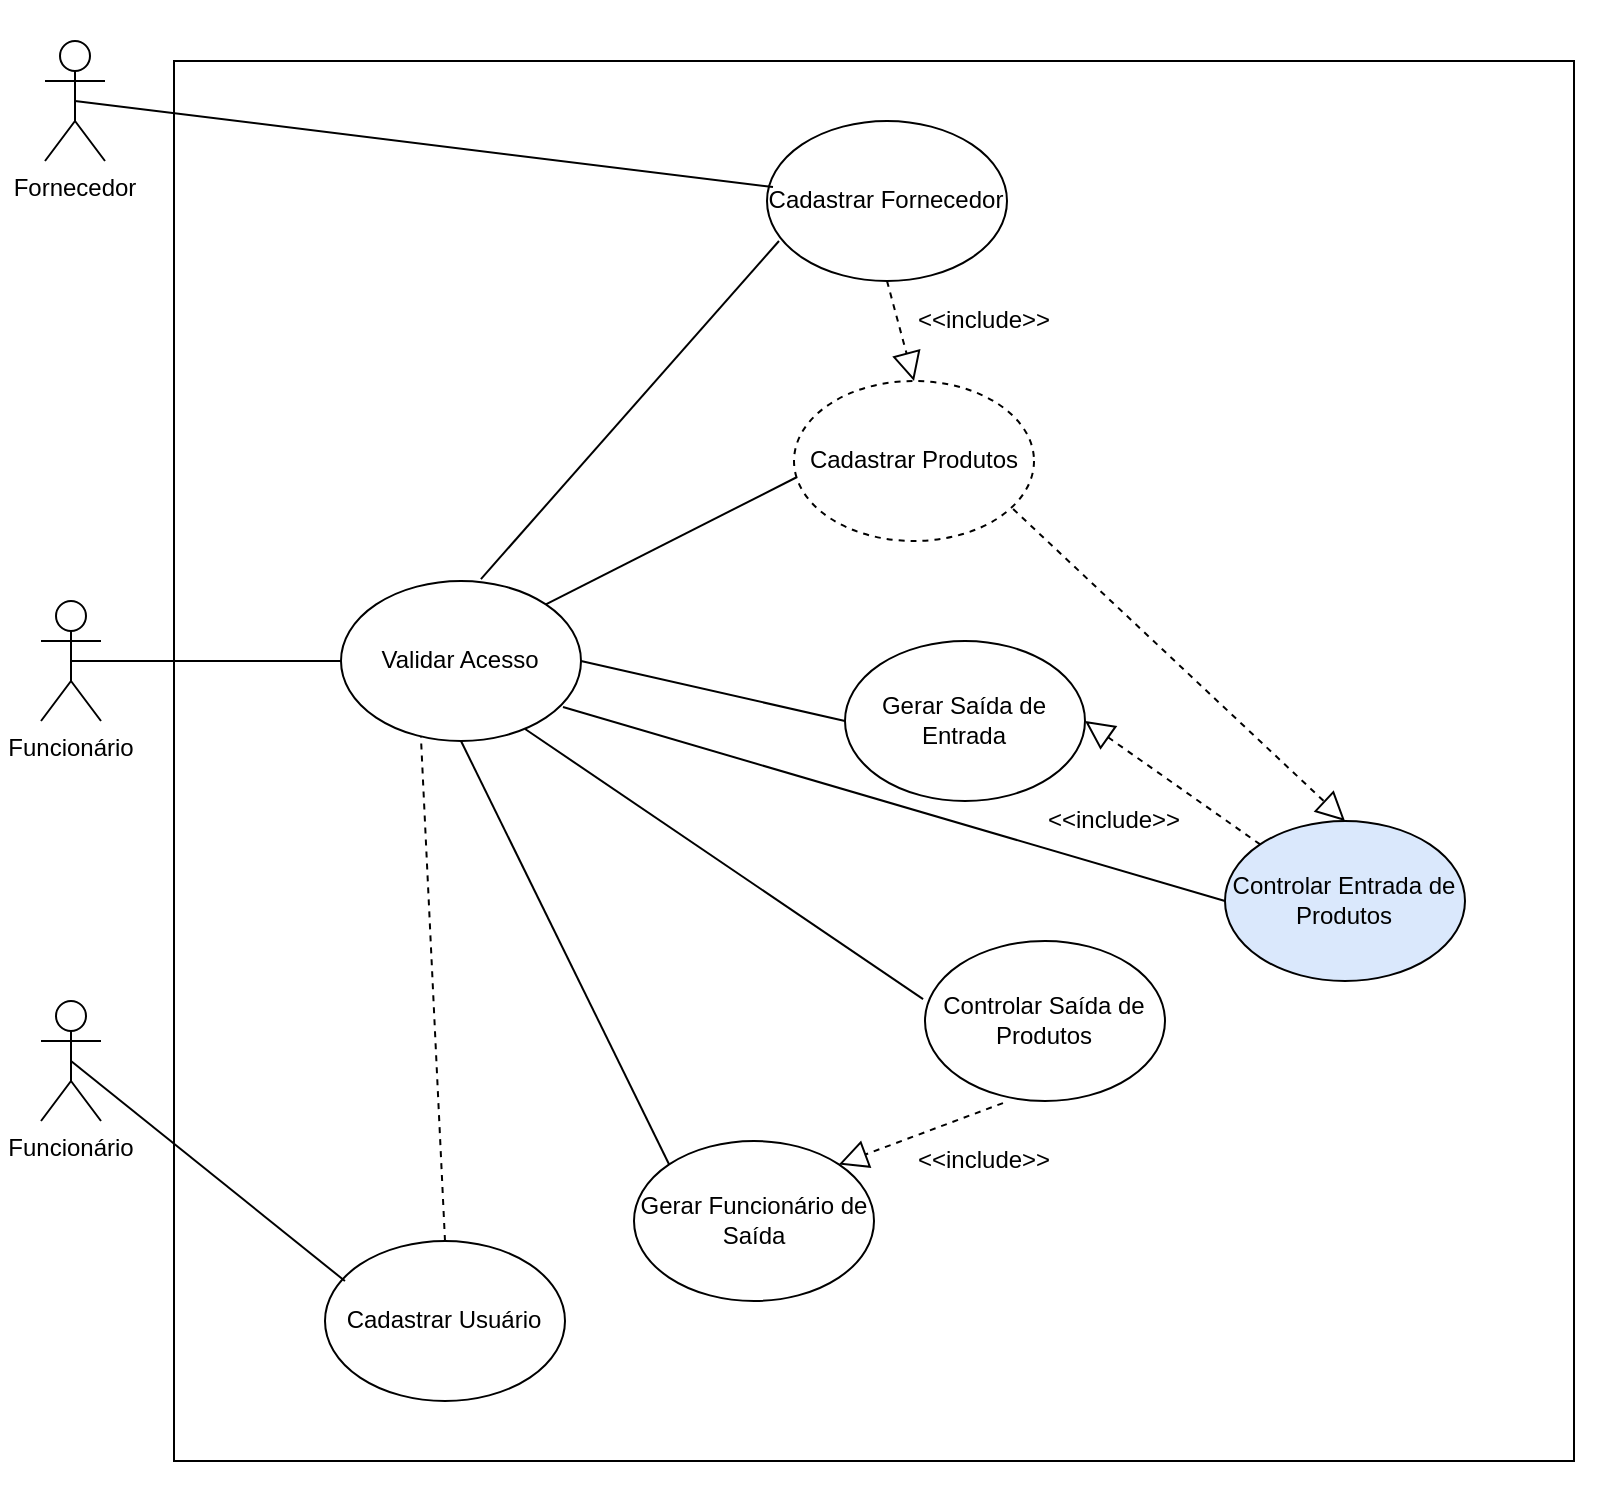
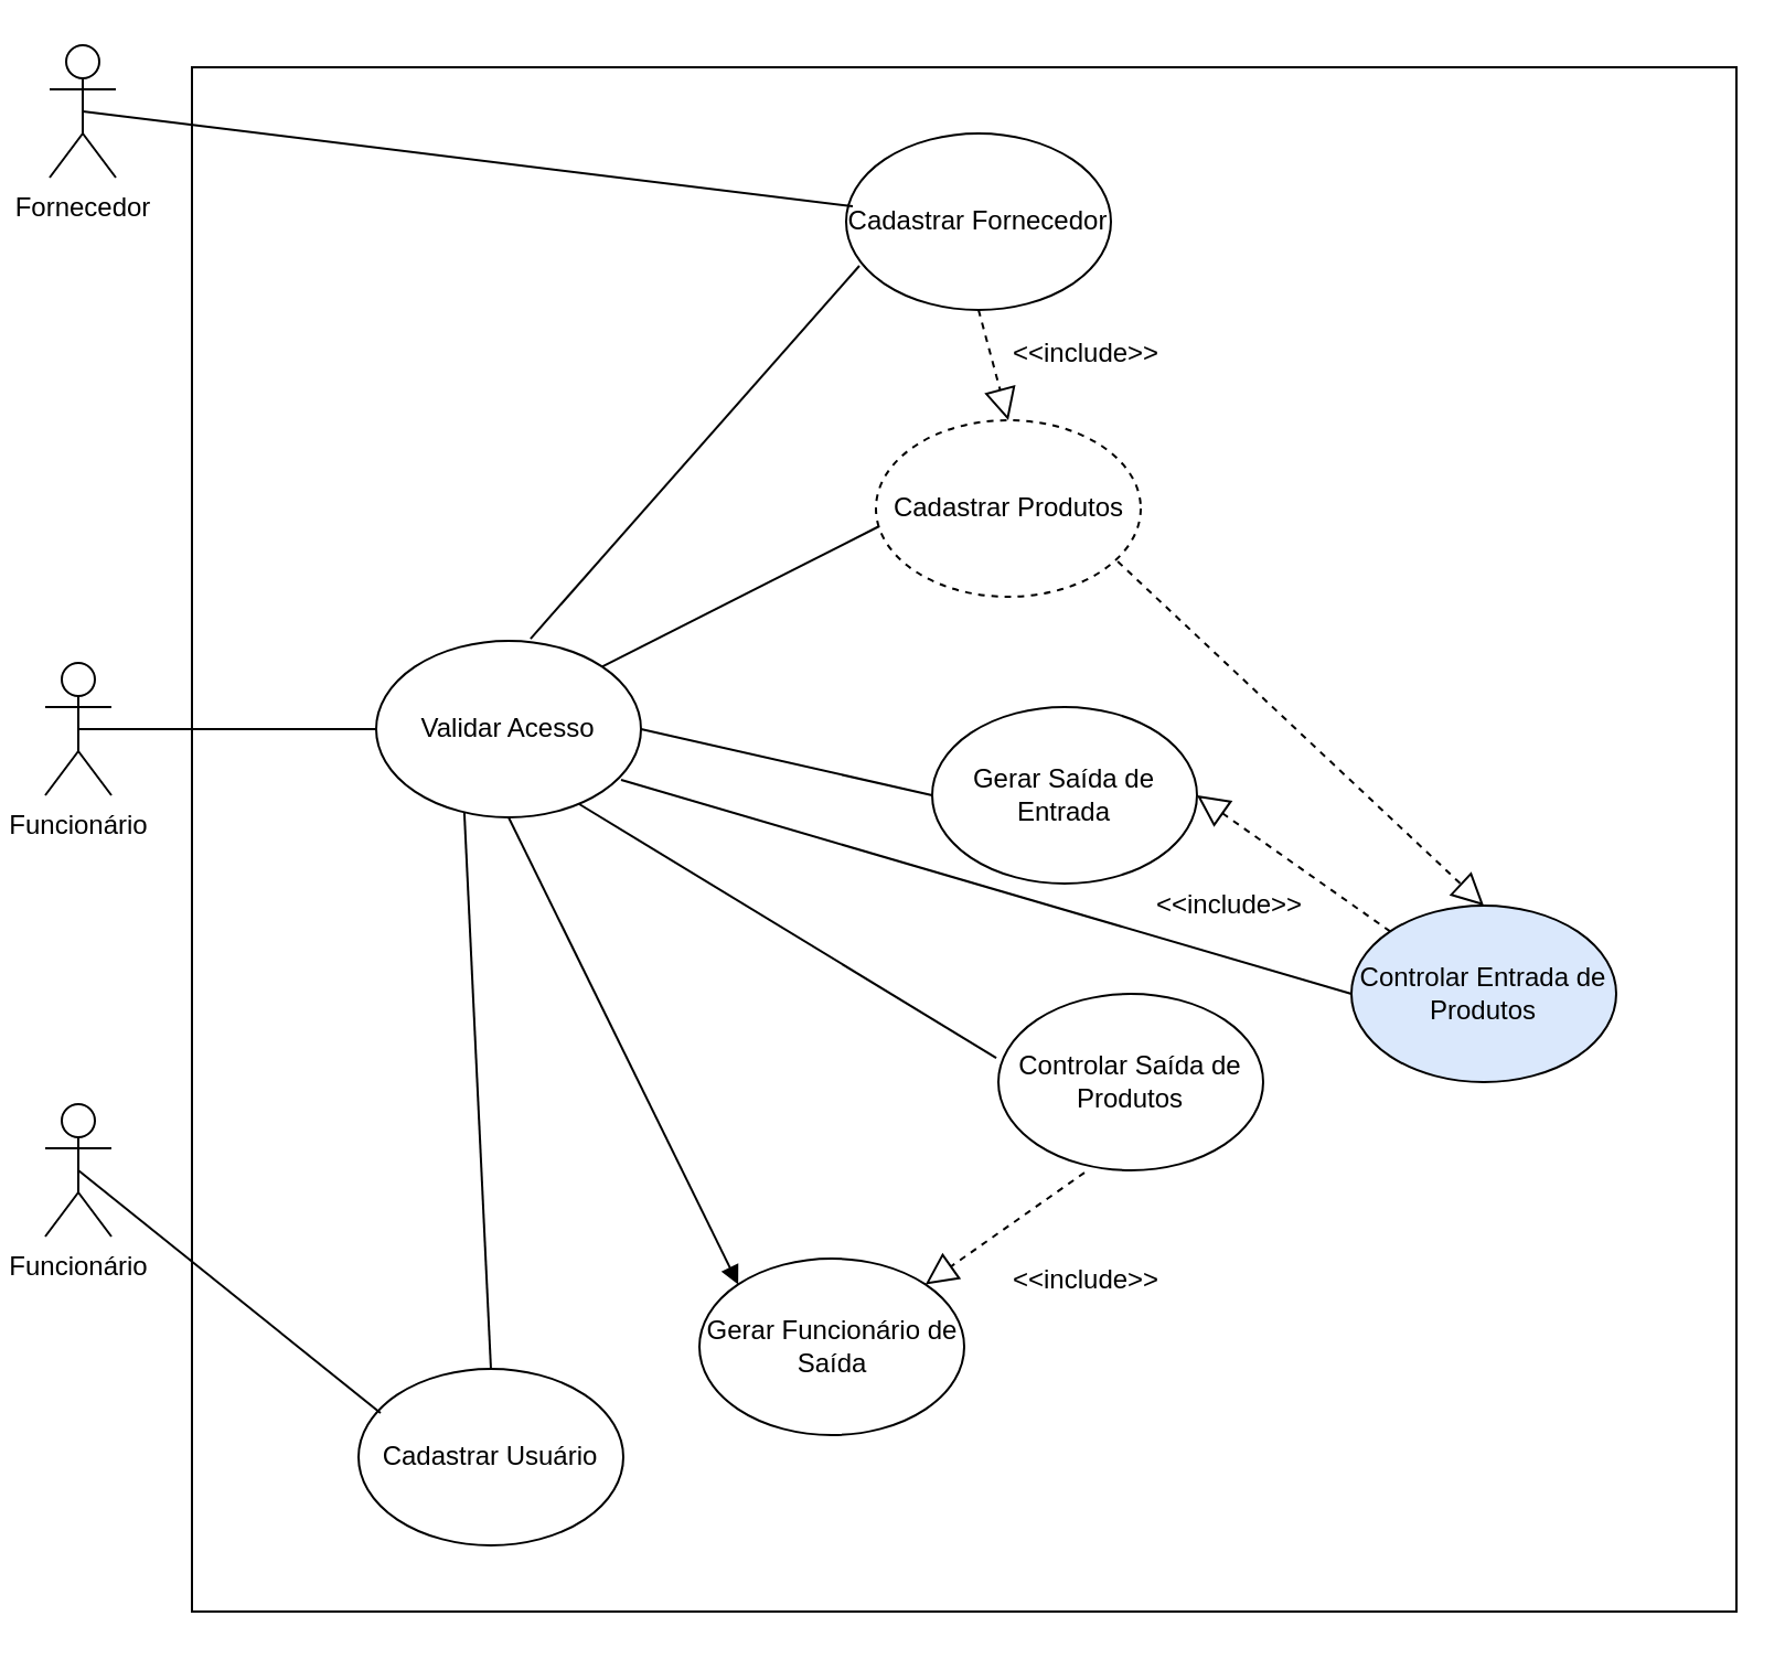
- <mxCell id="28" value="" style="endArrow=none;html=1;entryX=0.333;entryY=0.975;entryDx=0;entryDy=0;exitX=0.5;exitY=0;exitDx=0;exitDy=0;entryPerimeter=0;dashed=1;" parent="1" source="27" target="3" edge="1"><mxGeometry width="50" height="50" relative="1" as="geometry"><mxPoint x="102" y="530" as="sourcePoint" /><mxPoint x="152" y="480" as="targetPoint" /></mxGeometry></mxCell>
+ <mxCell id="28" value="" style="endArrow=none;html=1;entryX=0.333;entryY=0.975;entryDx=0;entryDy=0;exitX=0.5;exitY=0;exitDx=0;exitDy=0;entryPerimeter=0;" parent="1" source="27" target="3" edge="1"><mxGeometry width="50" height="50" relative="1" as="geometry"><mxPoint x="102" y="530" as="sourcePoint" /><mxPoint x="152" y="480" as="targetPoint" /></mxGeometry></mxCell>
- <mxCell id="12" value="Controlar Saída de Produtos" style="ellipse;whiteSpace=wrap;html=1;" parent="1" vertex="1"><mxGeometry x="462" y="470" width="120" height="80" as="geometry" /></mxCell>
+ <mxCell id="12" value="Controlar Saída de Produtos" style="ellipse;whiteSpace=wrap;html=1;" parent="1" vertex="1"><mxGeometry x="452" y="450" width="120" height="80" as="geometry" /></mxCell>
- <mxCell id="20" value="" style="endArrow=none;html=1;exitX=0.5;exitY=1;exitDx=0;exitDy=0;entryX=0;entryY=0;entryDx=0;entryDy=0;" parent="1" source="3" target="8" edge="1"><mxGeometry width="50" height="50" relative="1" as="geometry"><mxPoint x="222" y="500" as="sourcePoint" /><mxPoint x="272" y="450" as="targetPoint" /></mxGeometry></mxCell>
+ <mxCell id="20" value="" style="endArrow=block;html=1;exitX=0.5;exitY=1;exitDx=0;exitDy=0;entryX=0;entryY=0;entryDx=0;entryDy=0;" parent="1" source="3" target="8" edge="1"><mxGeometry width="50" height="50" relative="1" as="geometry"><mxPoint x="222" y="500" as="sourcePoint" /><mxPoint x="272" y="450" as="targetPoint" /></mxGeometry></mxCell>
